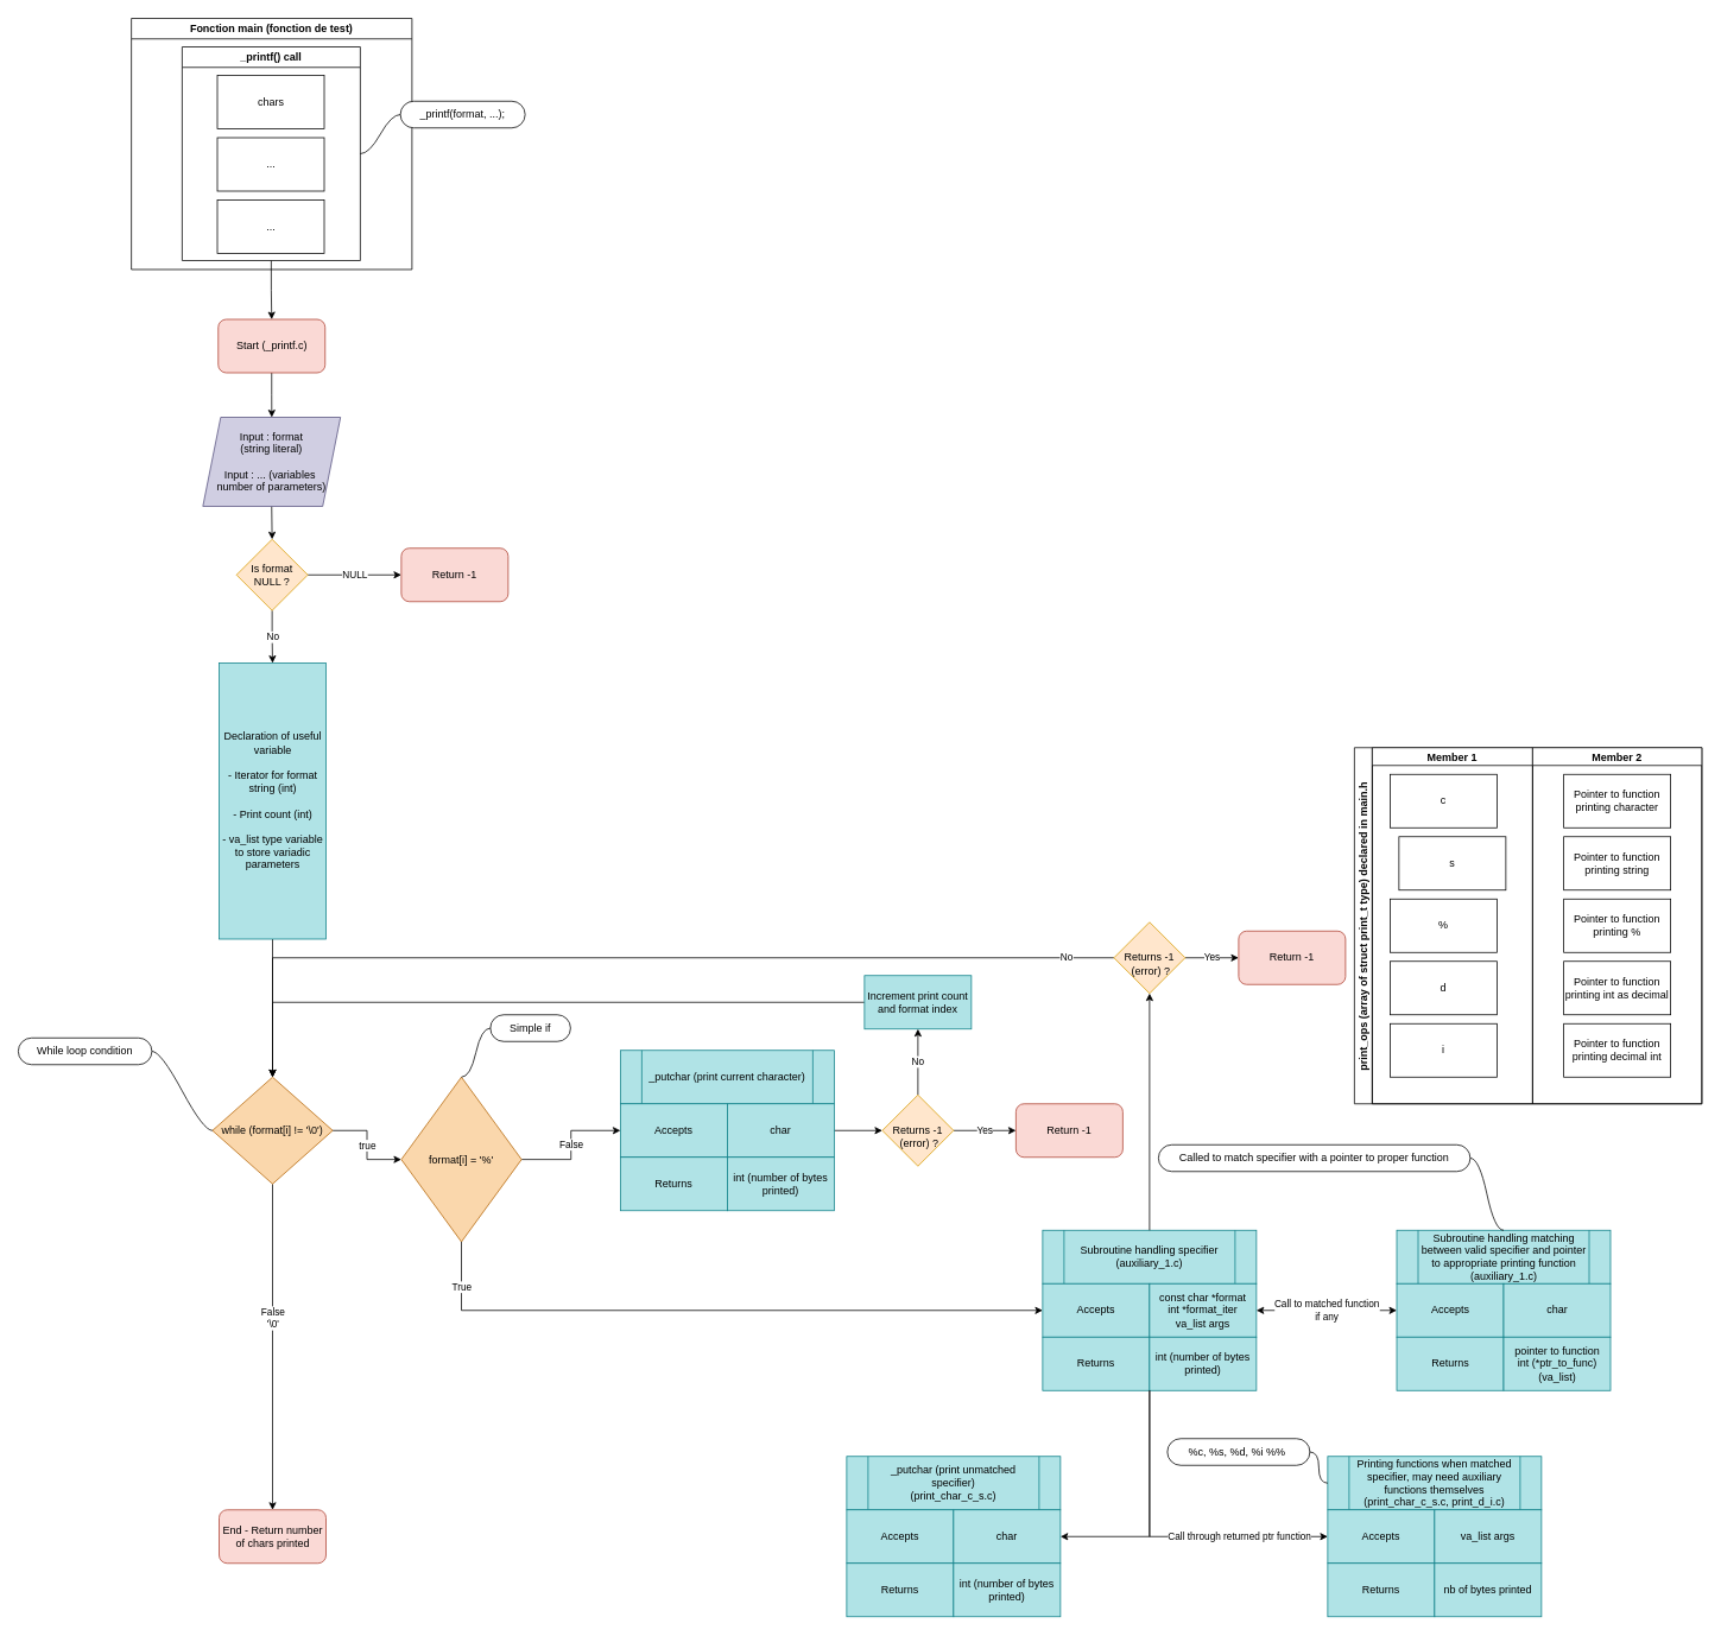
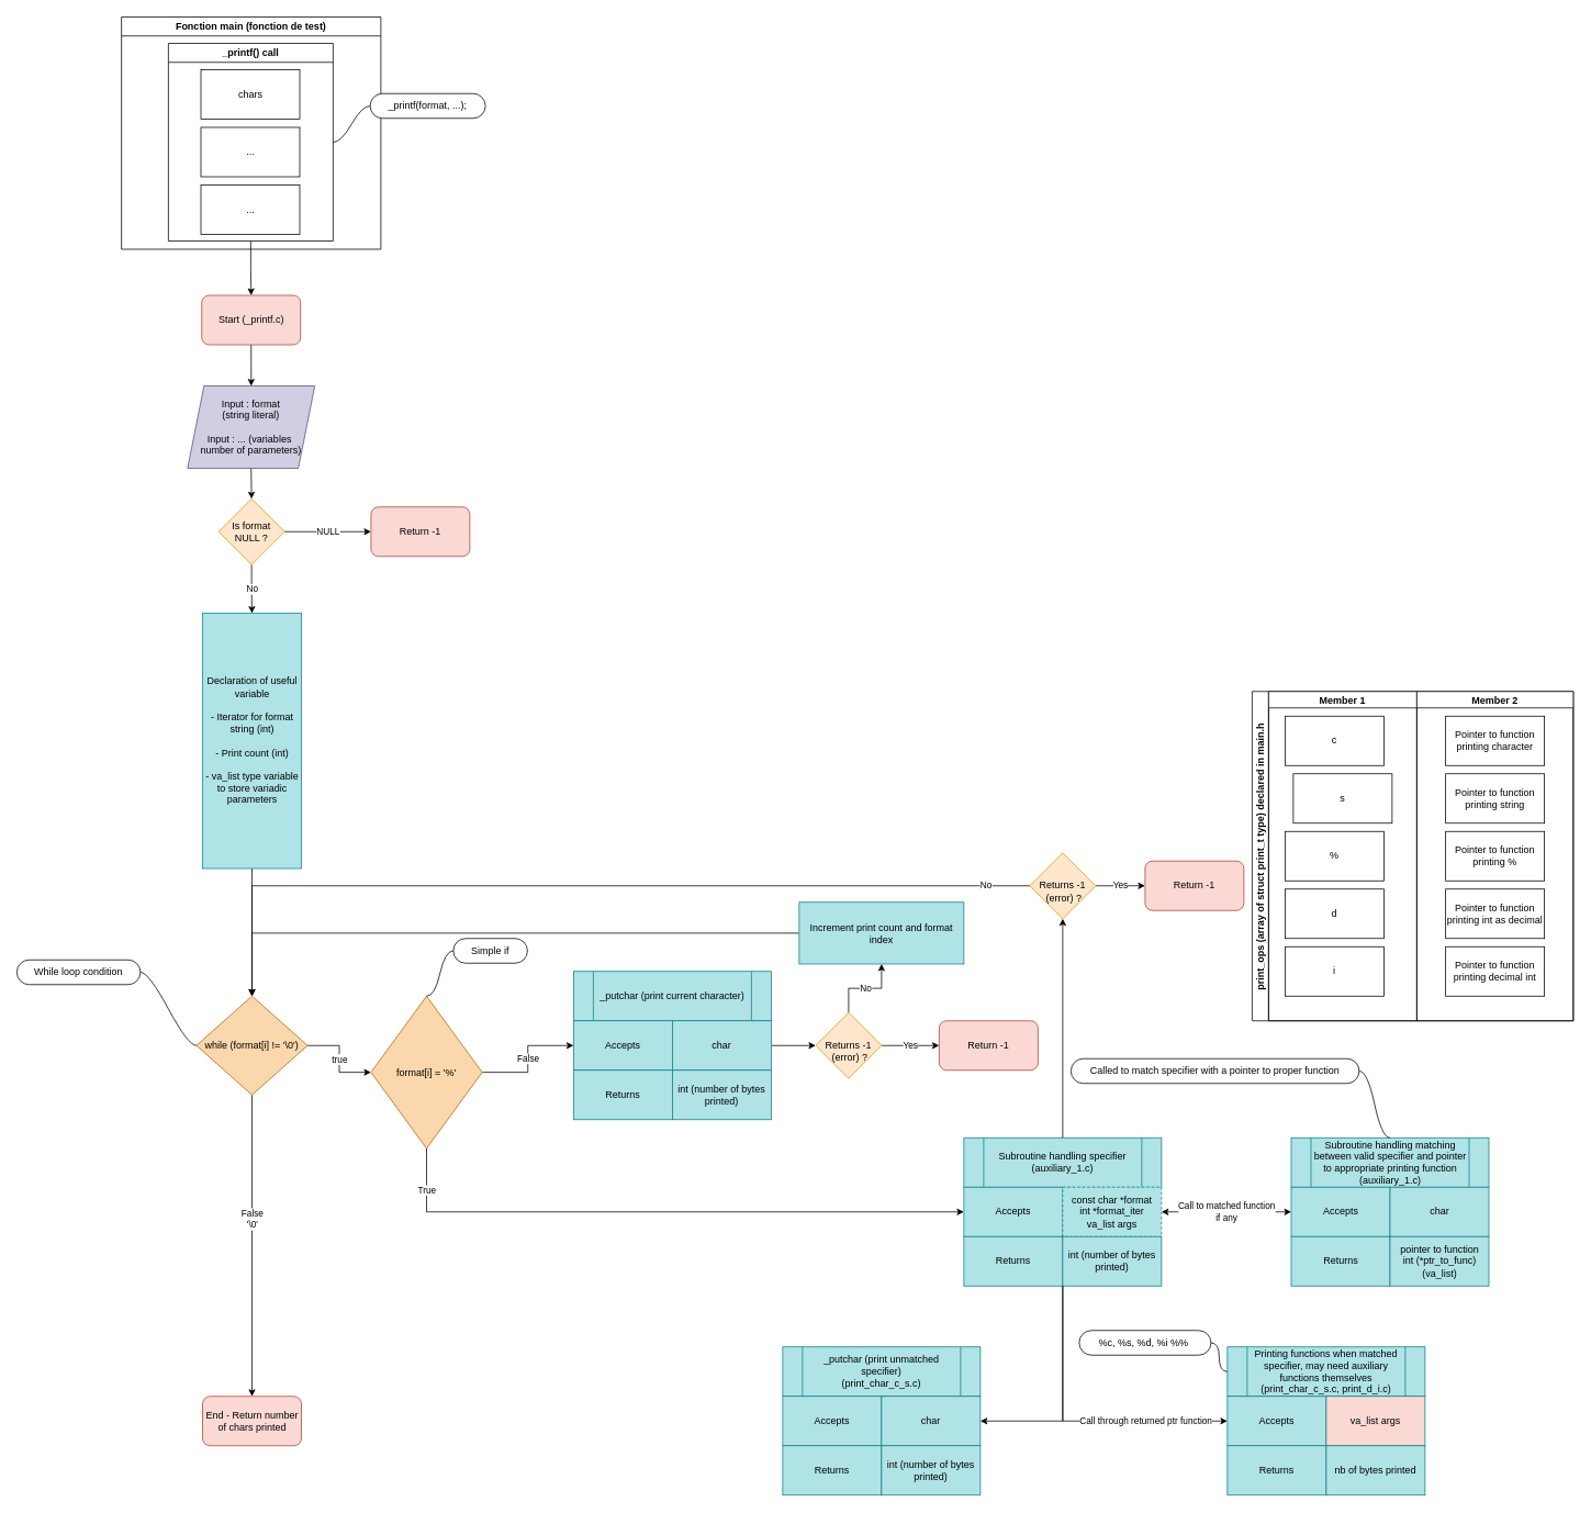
- <mxCell id="87" value="Increment print count and format index" style="rounded=0;whiteSpace=wrap;html=1;fillColor=#b0e3e6;strokeColor=#0e8088;" vertex="1" parent="1"><mxGeometry x="970" y="1095" width="120" height="60" as="geometry" /></mxCell>
+ <mxCell id="87" value="Increment print count and format index" style="rounded=0;whiteSpace=wrap;html=1;fillColor=#b0e3e6;strokeColor=#0e8088;" vertex="1" parent="1"><mxGeometry x="970" y="1095" width="200" height="75" as="geometry" /></mxCell>
- <mxCell id="40" value="const char *format&lt;div&gt;int *format_iter&lt;/div&gt;&lt;div&gt;va_list args&lt;/div&gt;" style="rounded=0;whiteSpace=wrap;html=1;fillColor=#b0e3e6;strokeColor=#0e8088;" vertex="1" parent="37"><mxGeometry x="120" y="60" width="120" height="60" as="geometry" /></mxCell>
+ <mxCell id="40" value="const char *format&lt;div&gt;int *format_iter&lt;/div&gt;&lt;div&gt;va_list args&lt;/div&gt;" style="rounded=0;whiteSpace=wrap;html=1;fillColor=#b0e3e6;strokeColor=#0e8088;dashed=1;" vertex="1" parent="37"><mxGeometry x="120" y="60" width="120" height="60" as="geometry" /></mxCell>
- <mxCell id="53" value="va_list args" style="rounded=0;whiteSpace=wrap;html=1;fillColor=#b0e3e6;strokeColor=#0e8088;" vertex="1" parent="50"><mxGeometry x="120" y="60" width="120" height="60" as="geometry" /></mxCell>
+ <mxCell id="53" value="va_list args" style="rounded=0;whiteSpace=wrap;html=1;fillColor=#fad9d5;strokeColor=#0e8088;" vertex="1" parent="50"><mxGeometry x="120" y="60" width="120" height="60" as="geometry" /></mxCell>
